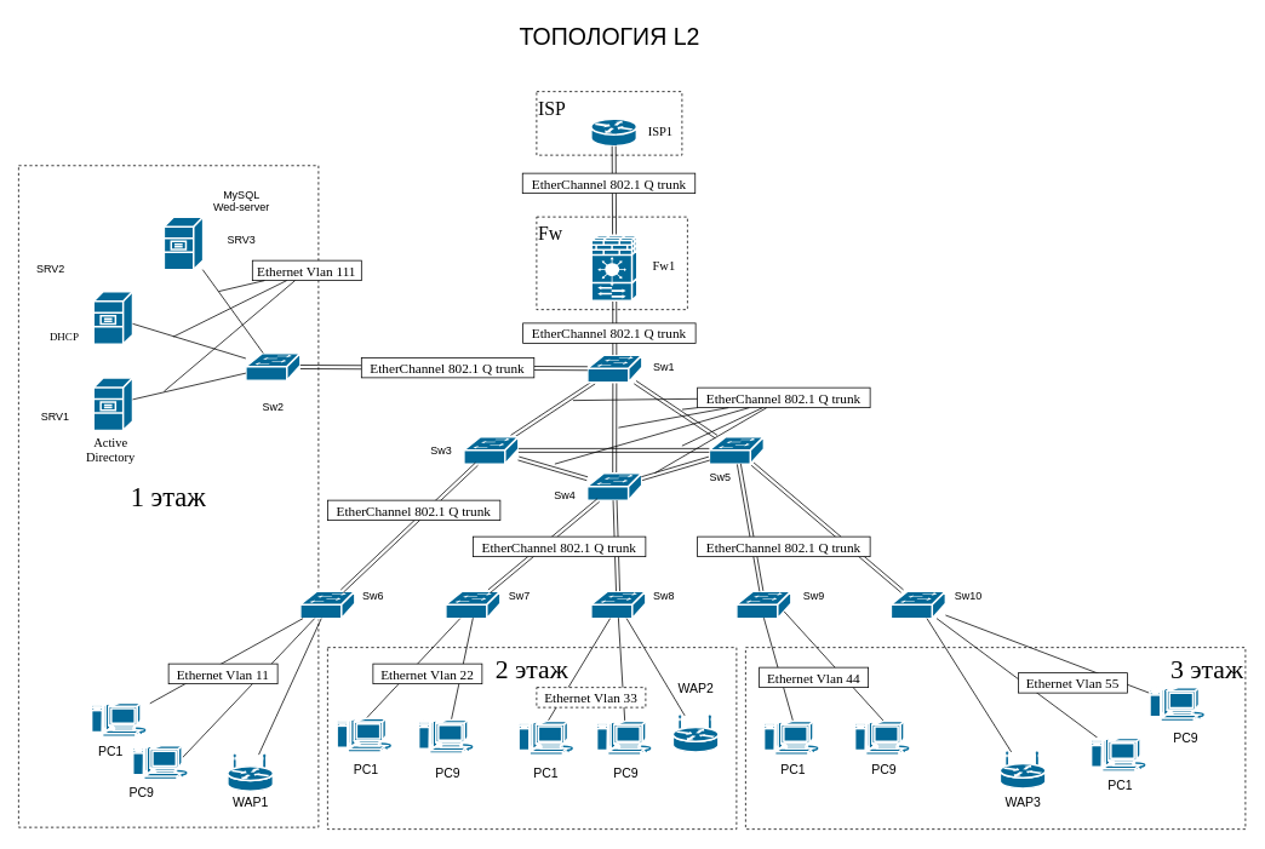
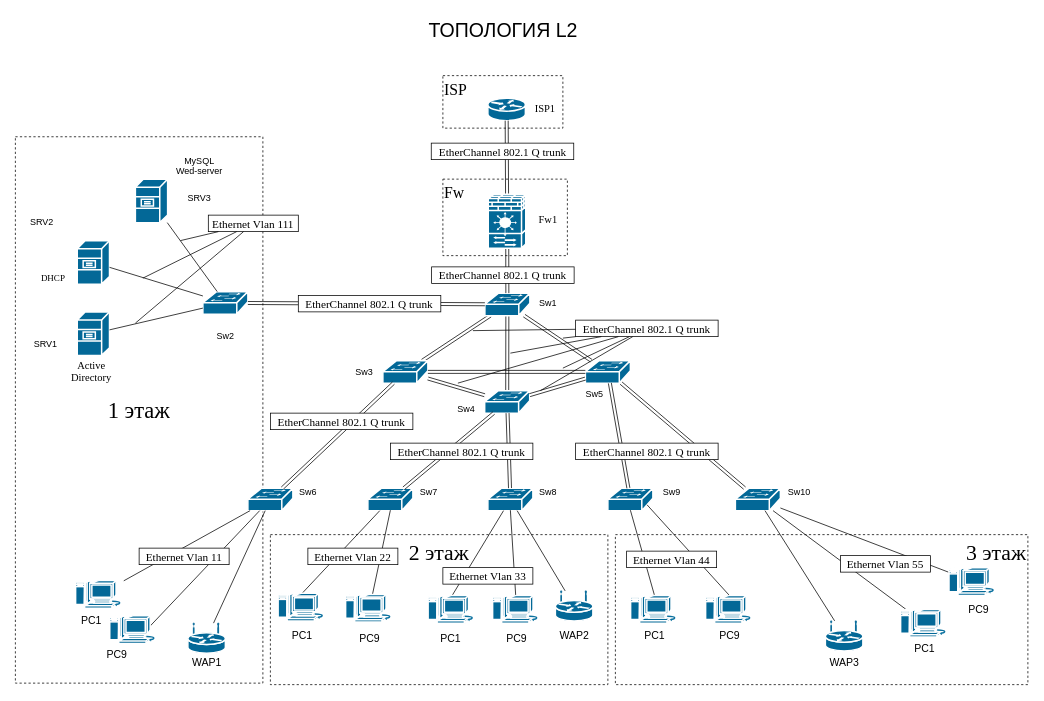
- <mxCell id="81" value="&lt;font style=&quot;font-size: 14px;&quot;&gt;WAP2&lt;/font&gt;" style="text;html=1;align=center;verticalAlign=middle;resizable=0;points=[];autosize=1;strokeColor=none;fillColor=none;" vertex="1" parent="1"><mxGeometry x="735" y="742" width="60" height="30" as="geometry" /></mxCell>
+ <mxCell id="81" value="&lt;font style=&quot;font-size: 14px;&quot;&gt;WAP2&lt;/font&gt;" style="text;html=1;align=center;verticalAlign=middle;resizable=0;points=[];autosize=1;strokeColor=none;fillColor=none;" vertex="1" parent="1"><mxGeometry x="735" y="832" width="60" height="30" as="geometry" /></mxCell>
- <mxCell id="108" value="&lt;span style=&quot;text-wrap: nowrap;&quot;&gt;&lt;font style=&quot;font-size: 15px;&quot; face=&quot;Times New Roman&quot;&gt;Ethernet Vlan 33&lt;/font&gt;&lt;/span&gt;" style="rounded=0;whiteSpace=wrap;html=1;dashed=1;" vertex="1" parent="1"><mxGeometry x="590" y="756" width="120" height="22" as="geometry" /></mxCell>
+ <mxCell id="108" value="&lt;span style=&quot;text-wrap: nowrap;&quot;&gt;&lt;font style=&quot;font-size: 15px;&quot; face=&quot;Times New Roman&quot;&gt;Ethernet Vlan 33&lt;/font&gt;&lt;/span&gt;" style="rounded=0;whiteSpace=wrap;html=1;" vertex="1" parent="1"><mxGeometry x="590" y="756" width="120" height="22" as="geometry" /></mxCell>
